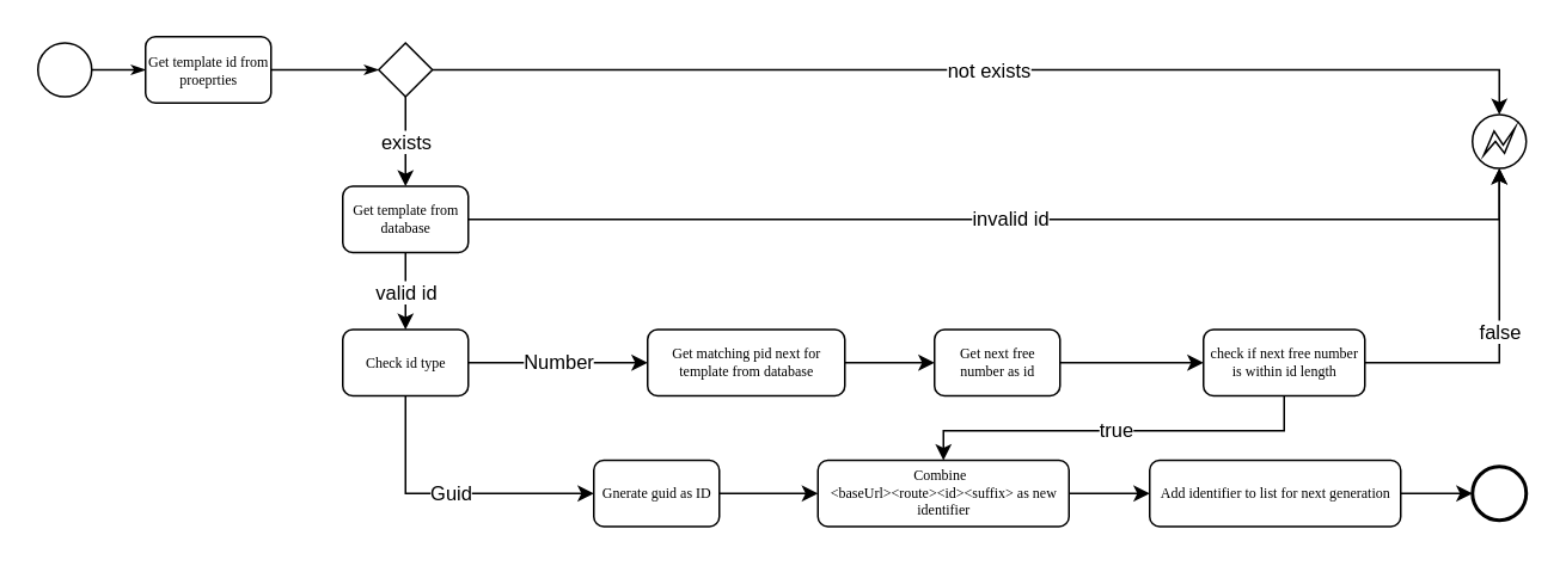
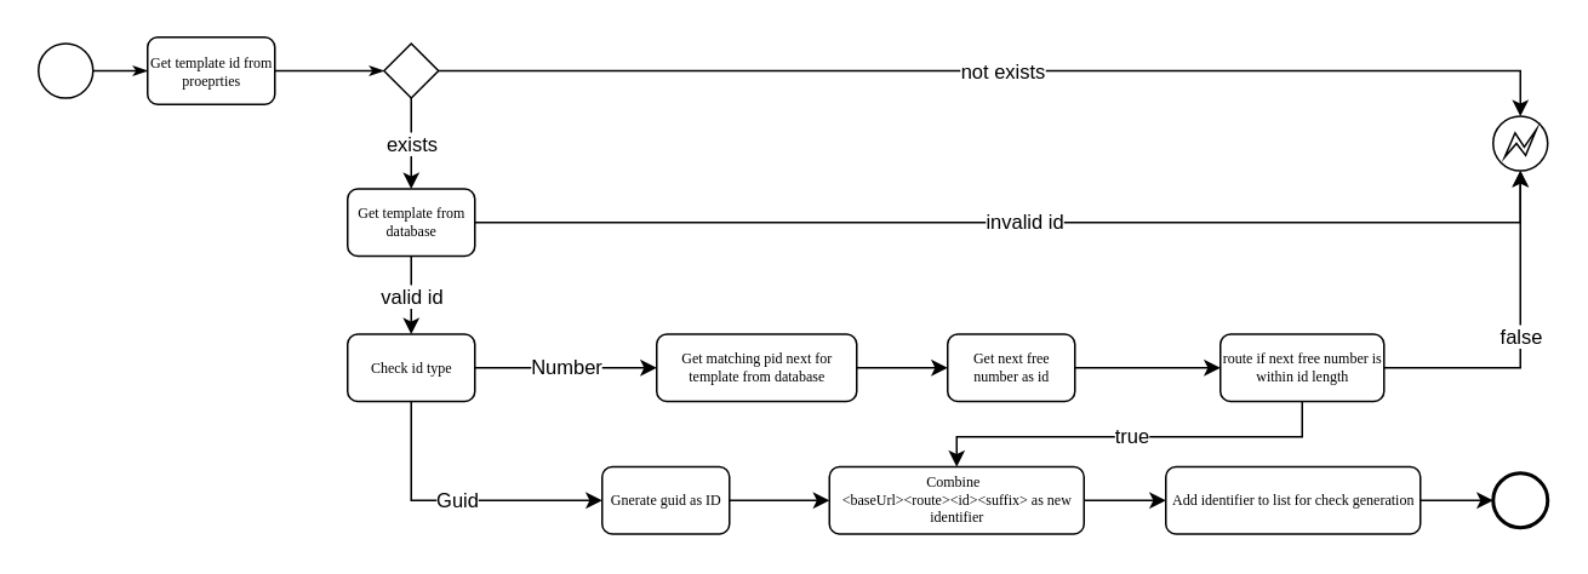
- <mxCell id="28" value="check if next free number is within id length" style="rounded=1;whiteSpace=wrap;html=1;shadow=0;labelBackgroundColor=none;strokeColor=#000000;strokeWidth=1;fillColor=#ffffff;fontFamily=Verdana;fontSize=8;fontColor=#000000;align=center;" vertex="1" parent="1"><mxGeometry x="670.5" y="183.5" width="90" height="37" as="geometry" /></mxCell>
+ <mxCell id="28" value="route if next free number is within id length" style="rounded=1;whiteSpace=wrap;html=1;shadow=0;labelBackgroundColor=none;strokeColor=#000000;strokeWidth=1;fillColor=#ffffff;fontFamily=Verdana;fontSize=8;fontColor=#000000;align=center;" vertex="1" parent="1"><mxGeometry x="670.5" y="183.5" width="90" height="37" as="geometry" /></mxCell>
- <mxCell id="25" value="Add identifier to list for next generation" style="rounded=1;whiteSpace=wrap;html=1;shadow=0;labelBackgroundColor=none;strokeColor=#000000;strokeWidth=1;fillColor=#ffffff;fontFamily=Verdana;fontSize=8;fontColor=#000000;align=center;" vertex="1" parent="1"><mxGeometry x="640.5" y="256.5" width="140" height="37" as="geometry" /></mxCell>
+ <mxCell id="25" value="Add identifier to list for check generation" style="rounded=1;whiteSpace=wrap;html=1;shadow=0;labelBackgroundColor=none;strokeColor=#000000;strokeWidth=1;fillColor=#ffffff;fontFamily=Verdana;fontSize=8;fontColor=#000000;align=center;" vertex="1" parent="1"><mxGeometry x="640.5" y="256.5" width="140" height="37" as="geometry" /></mxCell>
